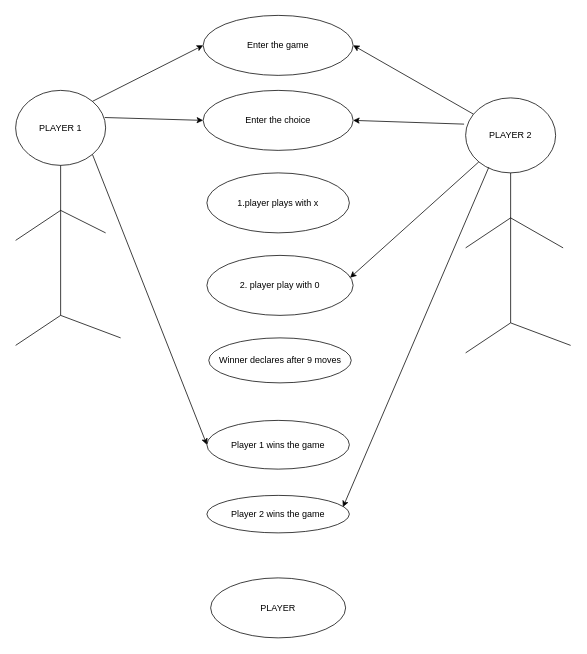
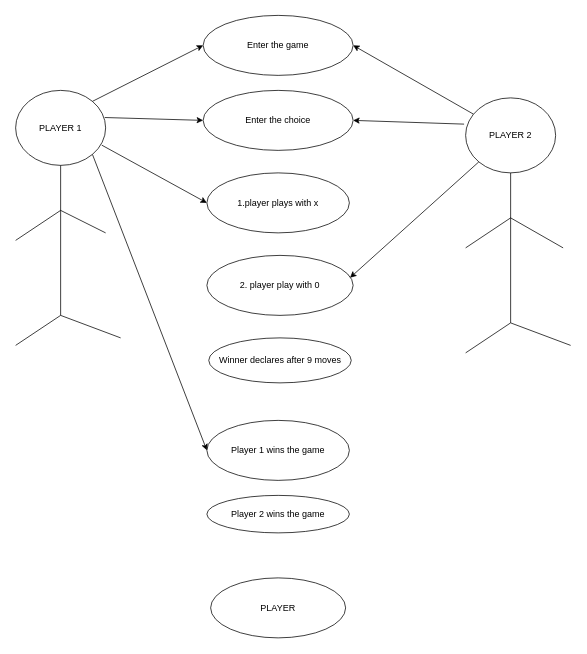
+ <mxCell id="24" value="" style="endArrow=classic;html=1;rounded=0;entryX=0;entryY=0.5;entryDx=0;entryDy=0;exitX=0.957;exitY=0.73;exitDx=0;exitDy=0;exitPerimeter=0;" edge="1" parent="1" source="10" target="3"><mxGeometry width="50" height="50" relative="1" as="geometry"><mxPoint x="130" y="190" as="sourcePoint" /><mxPoint x="430" y="270" as="targetPoint" /></mxGeometry></mxCell>
- <mxCell id="29" value="" style="endArrow=classic;html=1;rounded=0;entryX=0.955;entryY=0.313;entryDx=0;entryDy=0;entryPerimeter=0;exitX=0.257;exitY=0.926;exitDx=0;exitDy=0;exitPerimeter=0;" edge="1" parent="1" source="16" target="8"><mxGeometry width="50" height="50" relative="1" as="geometry"><mxPoint x="540" y="440" as="sourcePoint" /><mxPoint x="470" y="630" as="targetPoint" /></mxGeometry></mxCell>
- <mxCell id="7" value="Player 1 wins the game" style="ellipse;whiteSpace=wrap;html=1;" vertex="1" parent="1"><mxGeometry x="275" y="560" width="190" height="65" as="geometry" /></mxCell>
+ <mxCell id="7" value="Player 1 wins the game" style="ellipse;whiteSpace=wrap;html=1;" vertex="1" parent="1"><mxGeometry x="275" y="560" width="190" height="80" as="geometry" /></mxCell>
